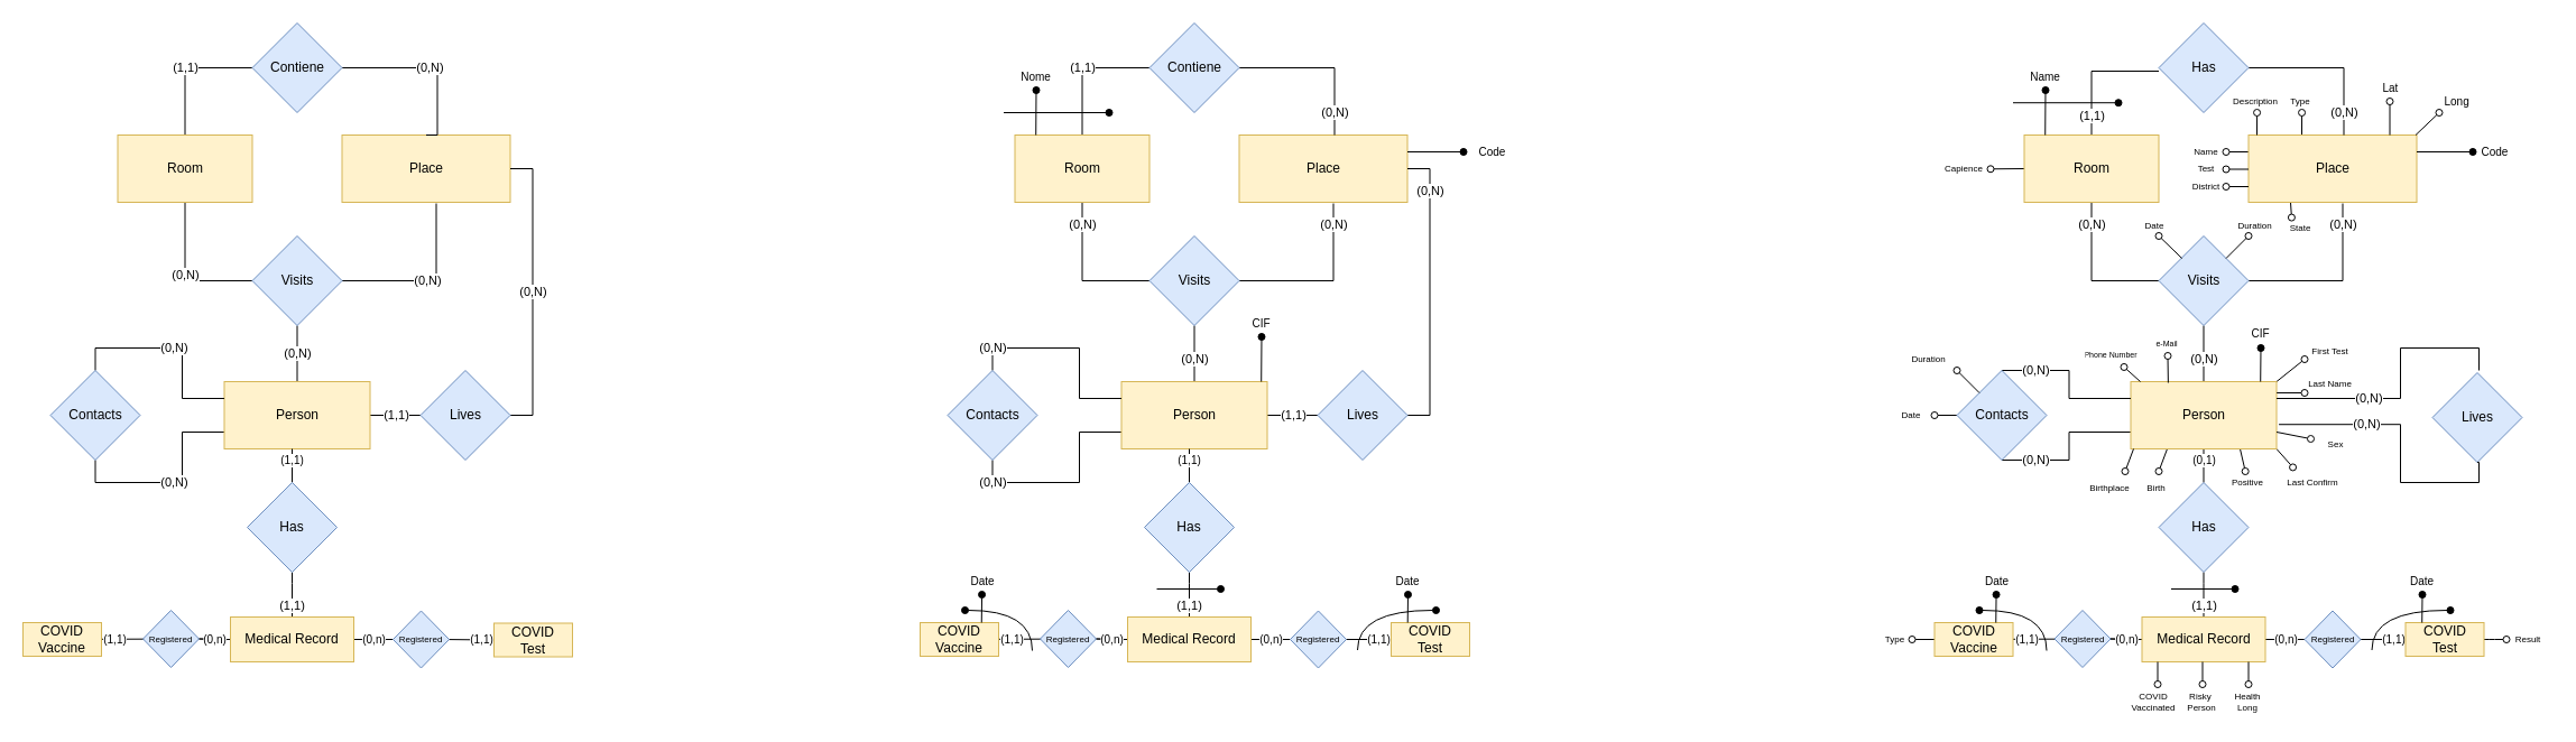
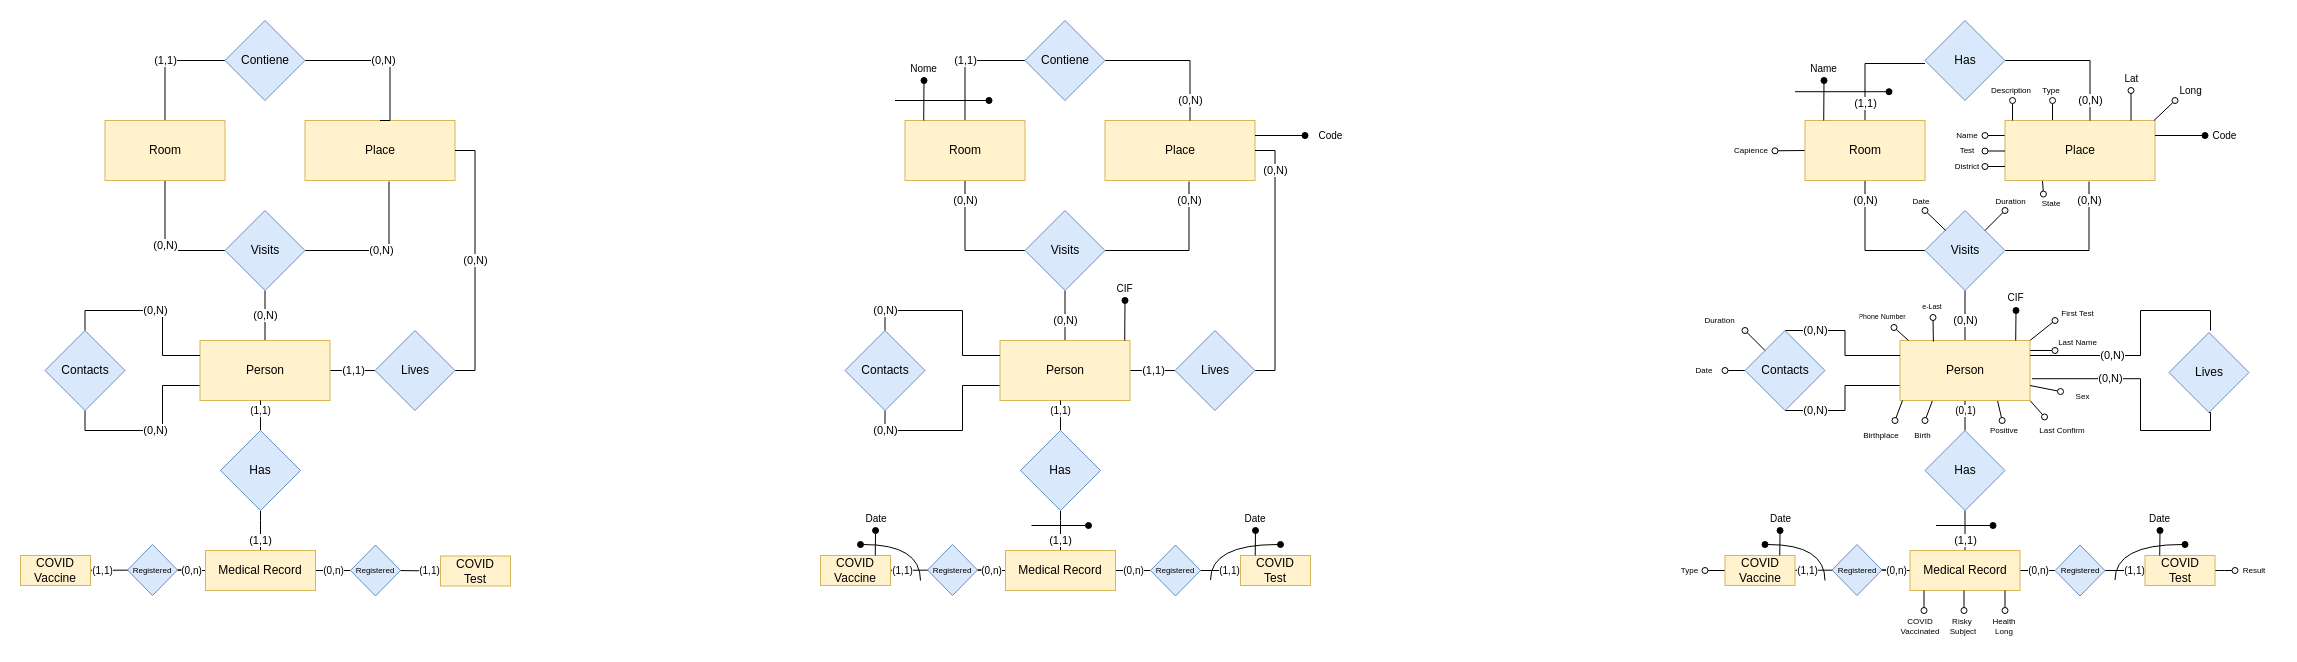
- <mxCell id="108" value="e-Mail" style="text;strokeColor=none;fillColor=none;align=center;verticalAlign=middle;spacingLeft=4;spacingRight=4;overflow=hidden;points=[[0,0.5],[1,0.5]];portConstraint=eastwest;rotatable=0;fontSize=7;" vertex="1" parent="1"><mxGeometry x="1915.5" y="299" width="33" height="15" as="geometry" /></mxCell>
+ <mxCell id="108" value="e-Last" style="text;strokeColor=none;fillColor=none;align=center;verticalAlign=middle;spacingLeft=4;spacingRight=4;overflow=hidden;points=[[0,0.5],[1,0.5]];portConstraint=eastwest;rotatable=0;fontSize=7;" vertex="1" parent="1"><mxGeometry x="1915.5" y="299" width="33" height="15" as="geometry" /></mxCell>
- <mxCell id="84" value="Risky &#10;Person" style="text;strokeColor=none;fillColor=none;align=center;verticalAlign=middle;spacingLeft=4;spacingRight=4;overflow=hidden;points=[[0,0.5],[1,0.5]];portConstraint=eastwest;rotatable=0;fontSize=8;" vertex="1" parent="1"><mxGeometry x="1937.5" y="611" width="51" height="29" as="geometry" /></mxCell>
+ <mxCell id="84" value="Risky &#10;Subject" style="text;strokeColor=none;fillColor=none;align=center;verticalAlign=middle;spacingLeft=4;spacingRight=4;overflow=hidden;points=[[0,0.5],[1,0.5]];portConstraint=eastwest;rotatable=0;fontSize=8;" vertex="1" parent="1"><mxGeometry x="1937.5" y="611" width="51" height="29" as="geometry" /></mxCell>
